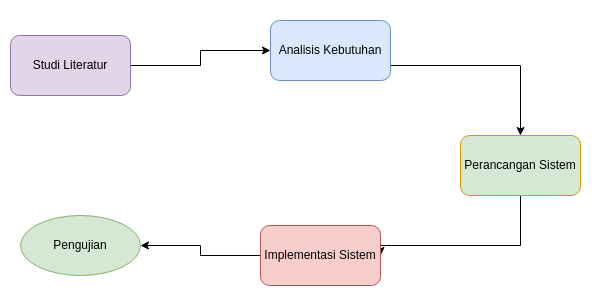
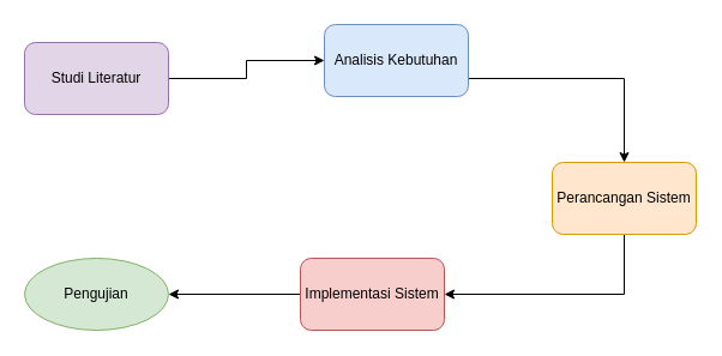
- <mxCell id="3" value="Studi Literatur" style="rounded=1;whiteSpace=wrap;html=1;fillColor=#e1d5e7;strokeColor=#9673a6;" parent="1" vertex="1"><mxGeometry x="10" y="35" width="120" height="60" as="geometry" /></mxCell>
+ <mxCell id="3" value="Studi Literatur" style="rounded=1;whiteSpace=wrap;html=1;fillColor=#e1d5e7;strokeColor=#9673a6;" parent="1" vertex="1"><mxGeometry x="20" y="35" width="120" height="60" as="geometry" /></mxCell>
- <mxCell id="7" value="Perancangan Sistem" style="rounded=1;whiteSpace=wrap;html=1;fillColor=#d5e8d4;strokeColor=#d79b00;" parent="1" vertex="1"><mxGeometry x="460" y="135" width="120" height="60" as="geometry" /></mxCell>
+ <mxCell id="7" value="Perancangan Sistem" style="rounded=1;whiteSpace=wrap;html=1;fillColor=#ffe6cc;strokeColor=#d79b00;" parent="1" vertex="1"><mxGeometry x="460" y="135" width="120" height="60" as="geometry" /></mxCell>
- <mxCell id="9" value="Implementasi Sistem" style="rounded=1;whiteSpace=wrap;html=1;fillColor=#f8cecc;strokeColor=#b85450;" parent="1" vertex="1"><mxGeometry x="260" y="225" width="120" height="60" as="geometry" /></mxCell>
+ <mxCell id="9" value="Implementasi Sistem" style="rounded=1;whiteSpace=wrap;html=1;fillColor=#f8cecc;strokeColor=#b85450;" parent="1" vertex="1"><mxGeometry x="250" y="215" width="120" height="60" as="geometry" /></mxCell>
